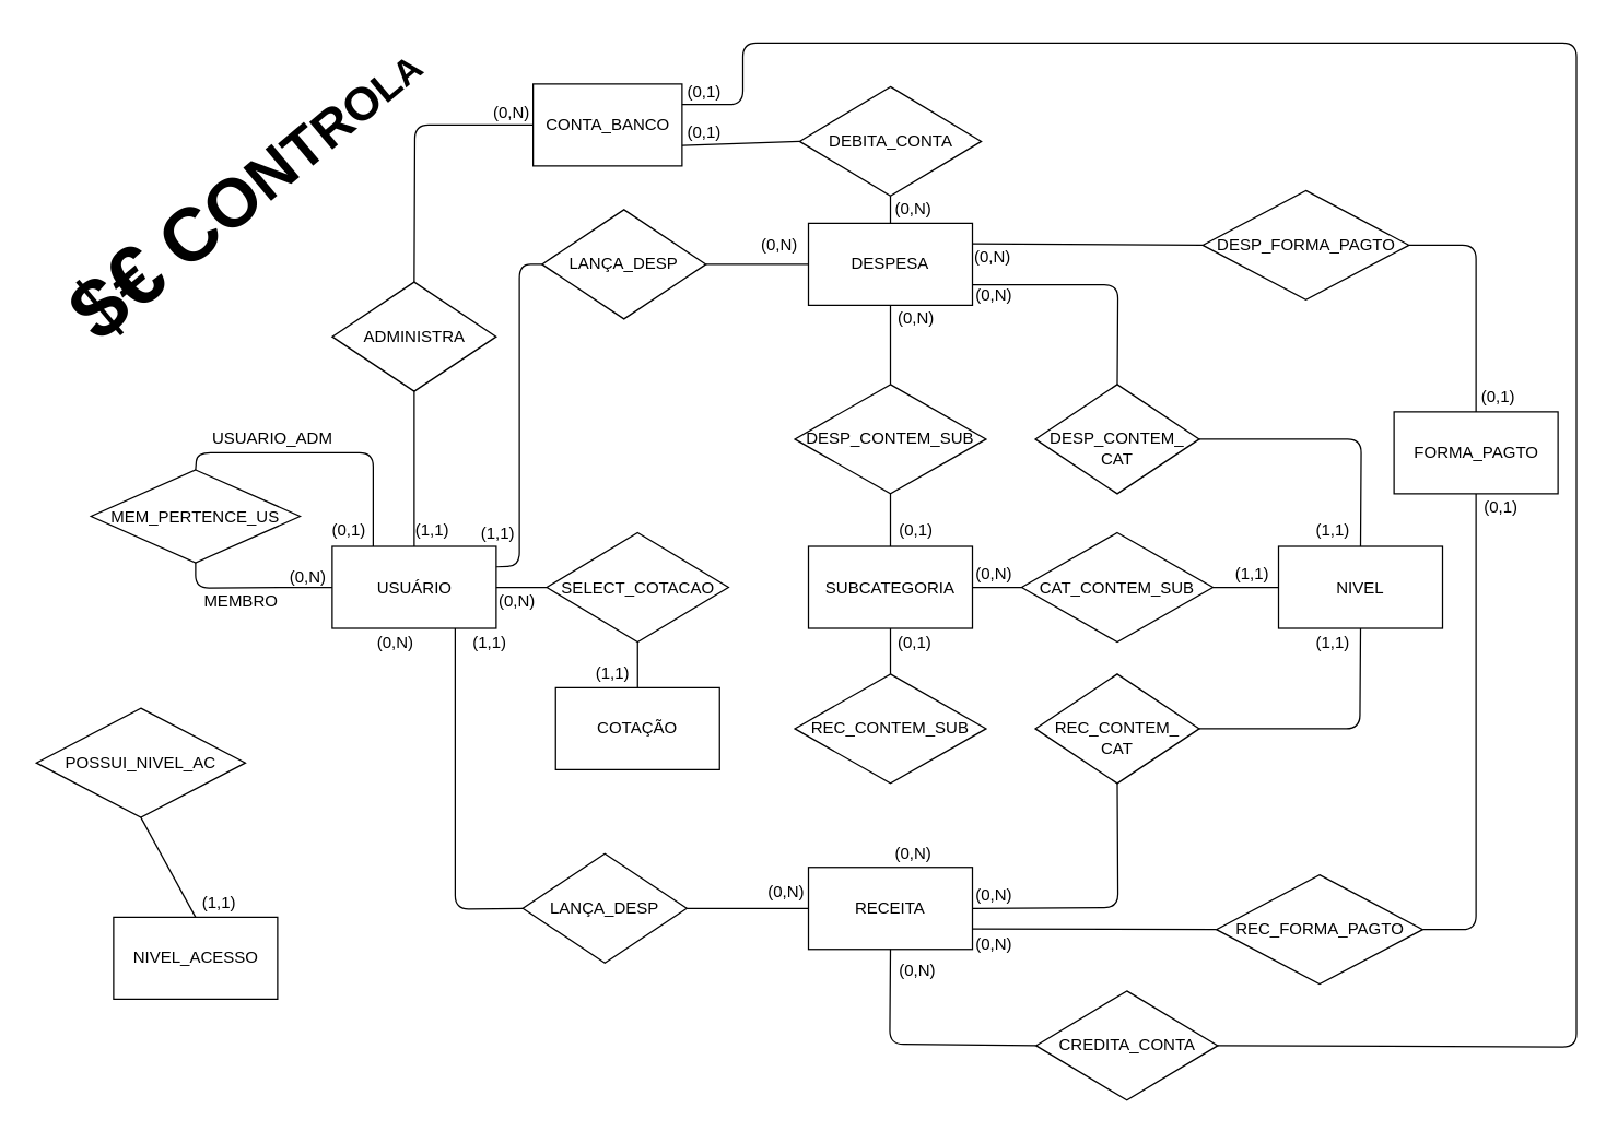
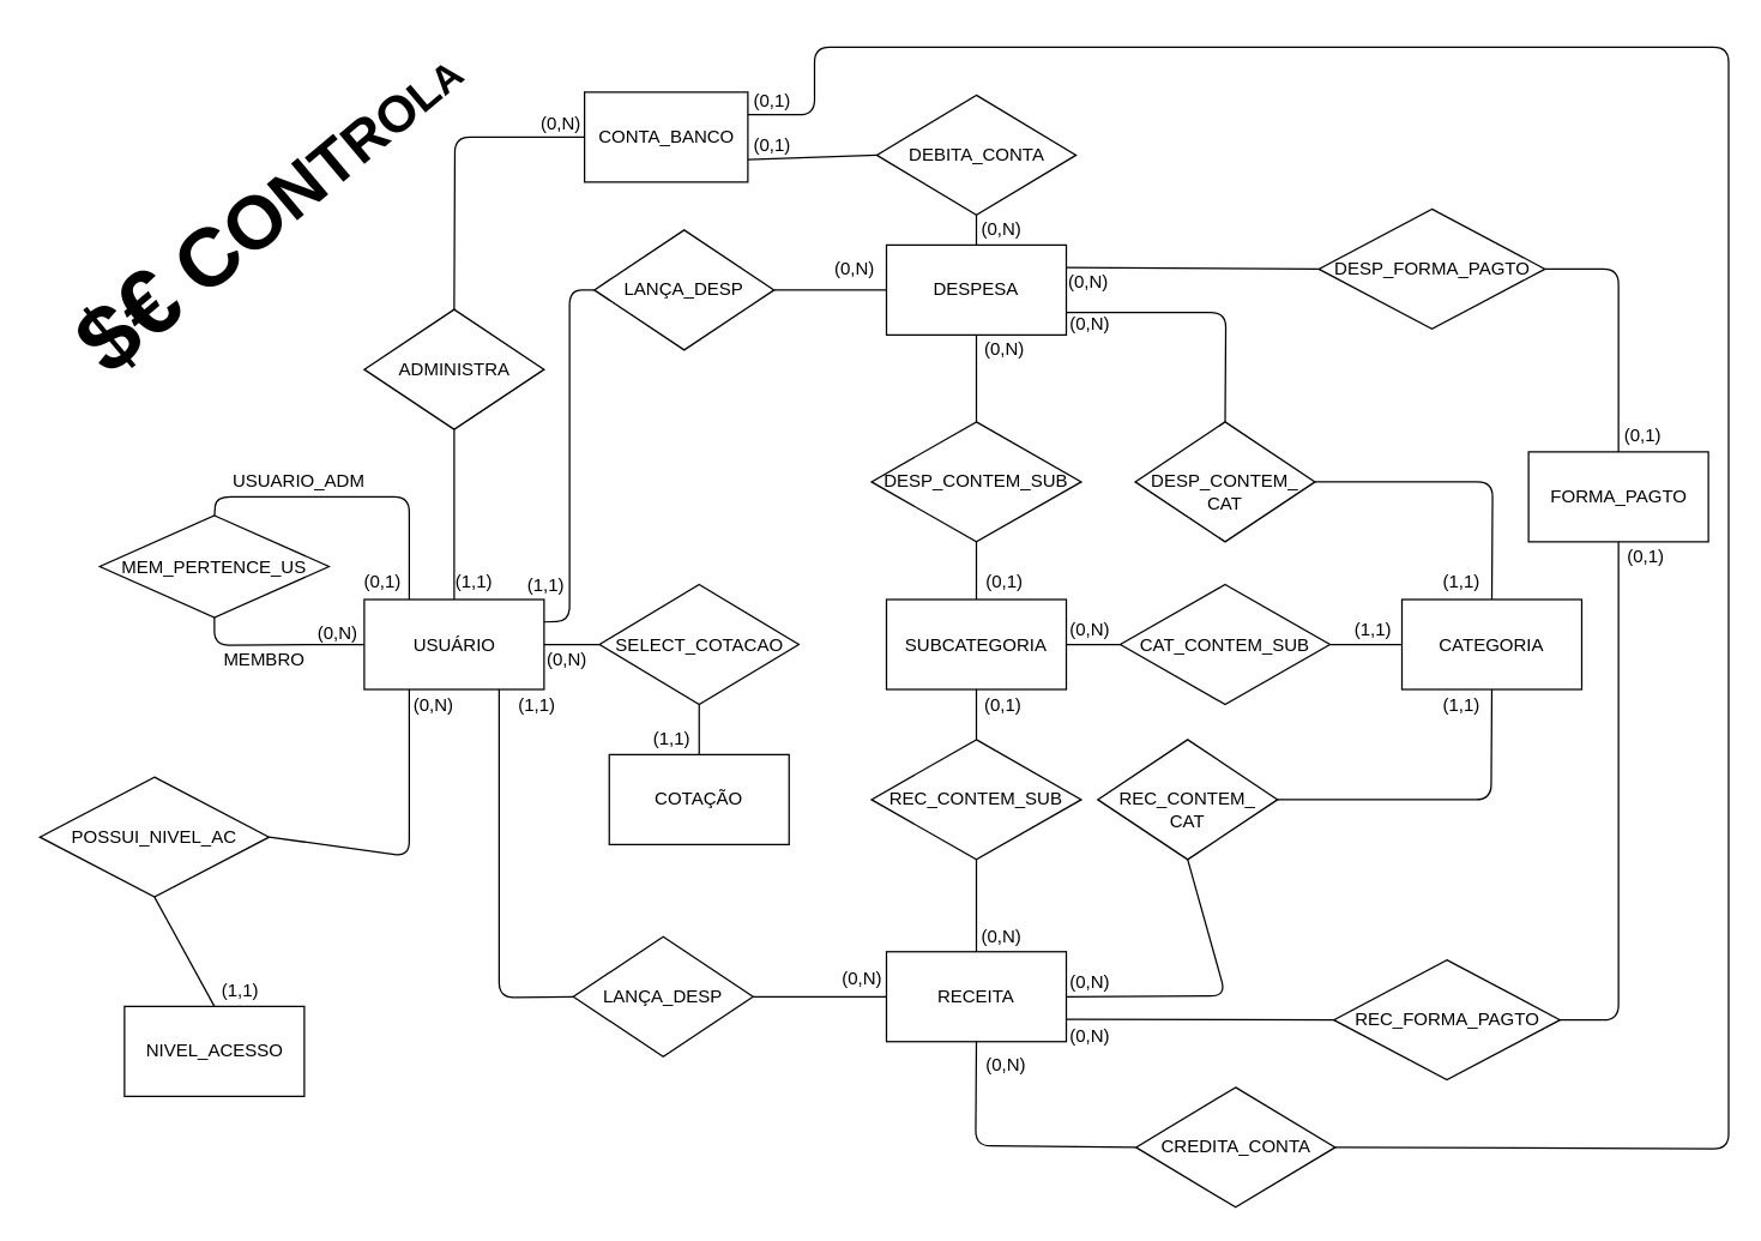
- <mxCell id="4" value="NIVEL&lt;br&gt;" style="rounded=0;whiteSpace=wrap;html=1;" parent="1" vertex="1"><mxGeometry x="935" y="388.5" width="120" height="60" as="geometry" /></mxCell>
+ <mxCell id="4" value="CATEGORIA&lt;br&gt;" style="rounded=0;whiteSpace=wrap;html=1;" parent="1" vertex="1"><mxGeometry x="935" y="388.5" width="120" height="60" as="geometry" /></mxCell>
- <mxCell id="10" value="&lt;br&gt;REC_CONTEM_&lt;br&gt;CAT&lt;br&gt;" style="rhombus;whiteSpace=wrap;html=1;" parent="1" vertex="1"><mxGeometry x="757" y="482" width="120" height="80" as="geometry" /></mxCell>
+ <mxCell id="10" value="&lt;br&gt;REC_CONTEM_&lt;br&gt;CAT&lt;br&gt;" style="rhombus;whiteSpace=wrap;html=1;" parent="1" vertex="1"><mxGeometry x="732" y="482" width="120" height="80" as="geometry" /></mxCell>
+ <mxCell id="50" value="" style="endArrow=none;html=1;entryX=0.25;entryY=1;entryDx=0;entryDy=0;exitX=1;exitY=0.5;exitDx=0;exitDy=0;" parent="1" source="47" target="2" edge="1"><mxGeometry width="50" height="50" relative="1" as="geometry"><mxPoint x="194.294" y="448.588" as="sourcePoint" /><mxPoint x="247.235" y="448.588" as="targetPoint" /><Array as="points"><mxPoint x="272.5" y="560" /></Array></mxGeometry></mxCell>
+ <mxCell id="32" value="" style="endArrow=none;html=1;entryX=0.5;entryY=1;entryDx=0;entryDy=0;exitX=0.5;exitY=0;exitDx=0;exitDy=0;" parent="1" source="9" target="31" edge="1"><mxGeometry width="50" height="50" relative="1" as="geometry"><mxPoint x="492.5" y="357" as="sourcePoint" /><mxPoint x="542.5" y="307" as="targetPoint" /></mxGeometry></mxCell>
